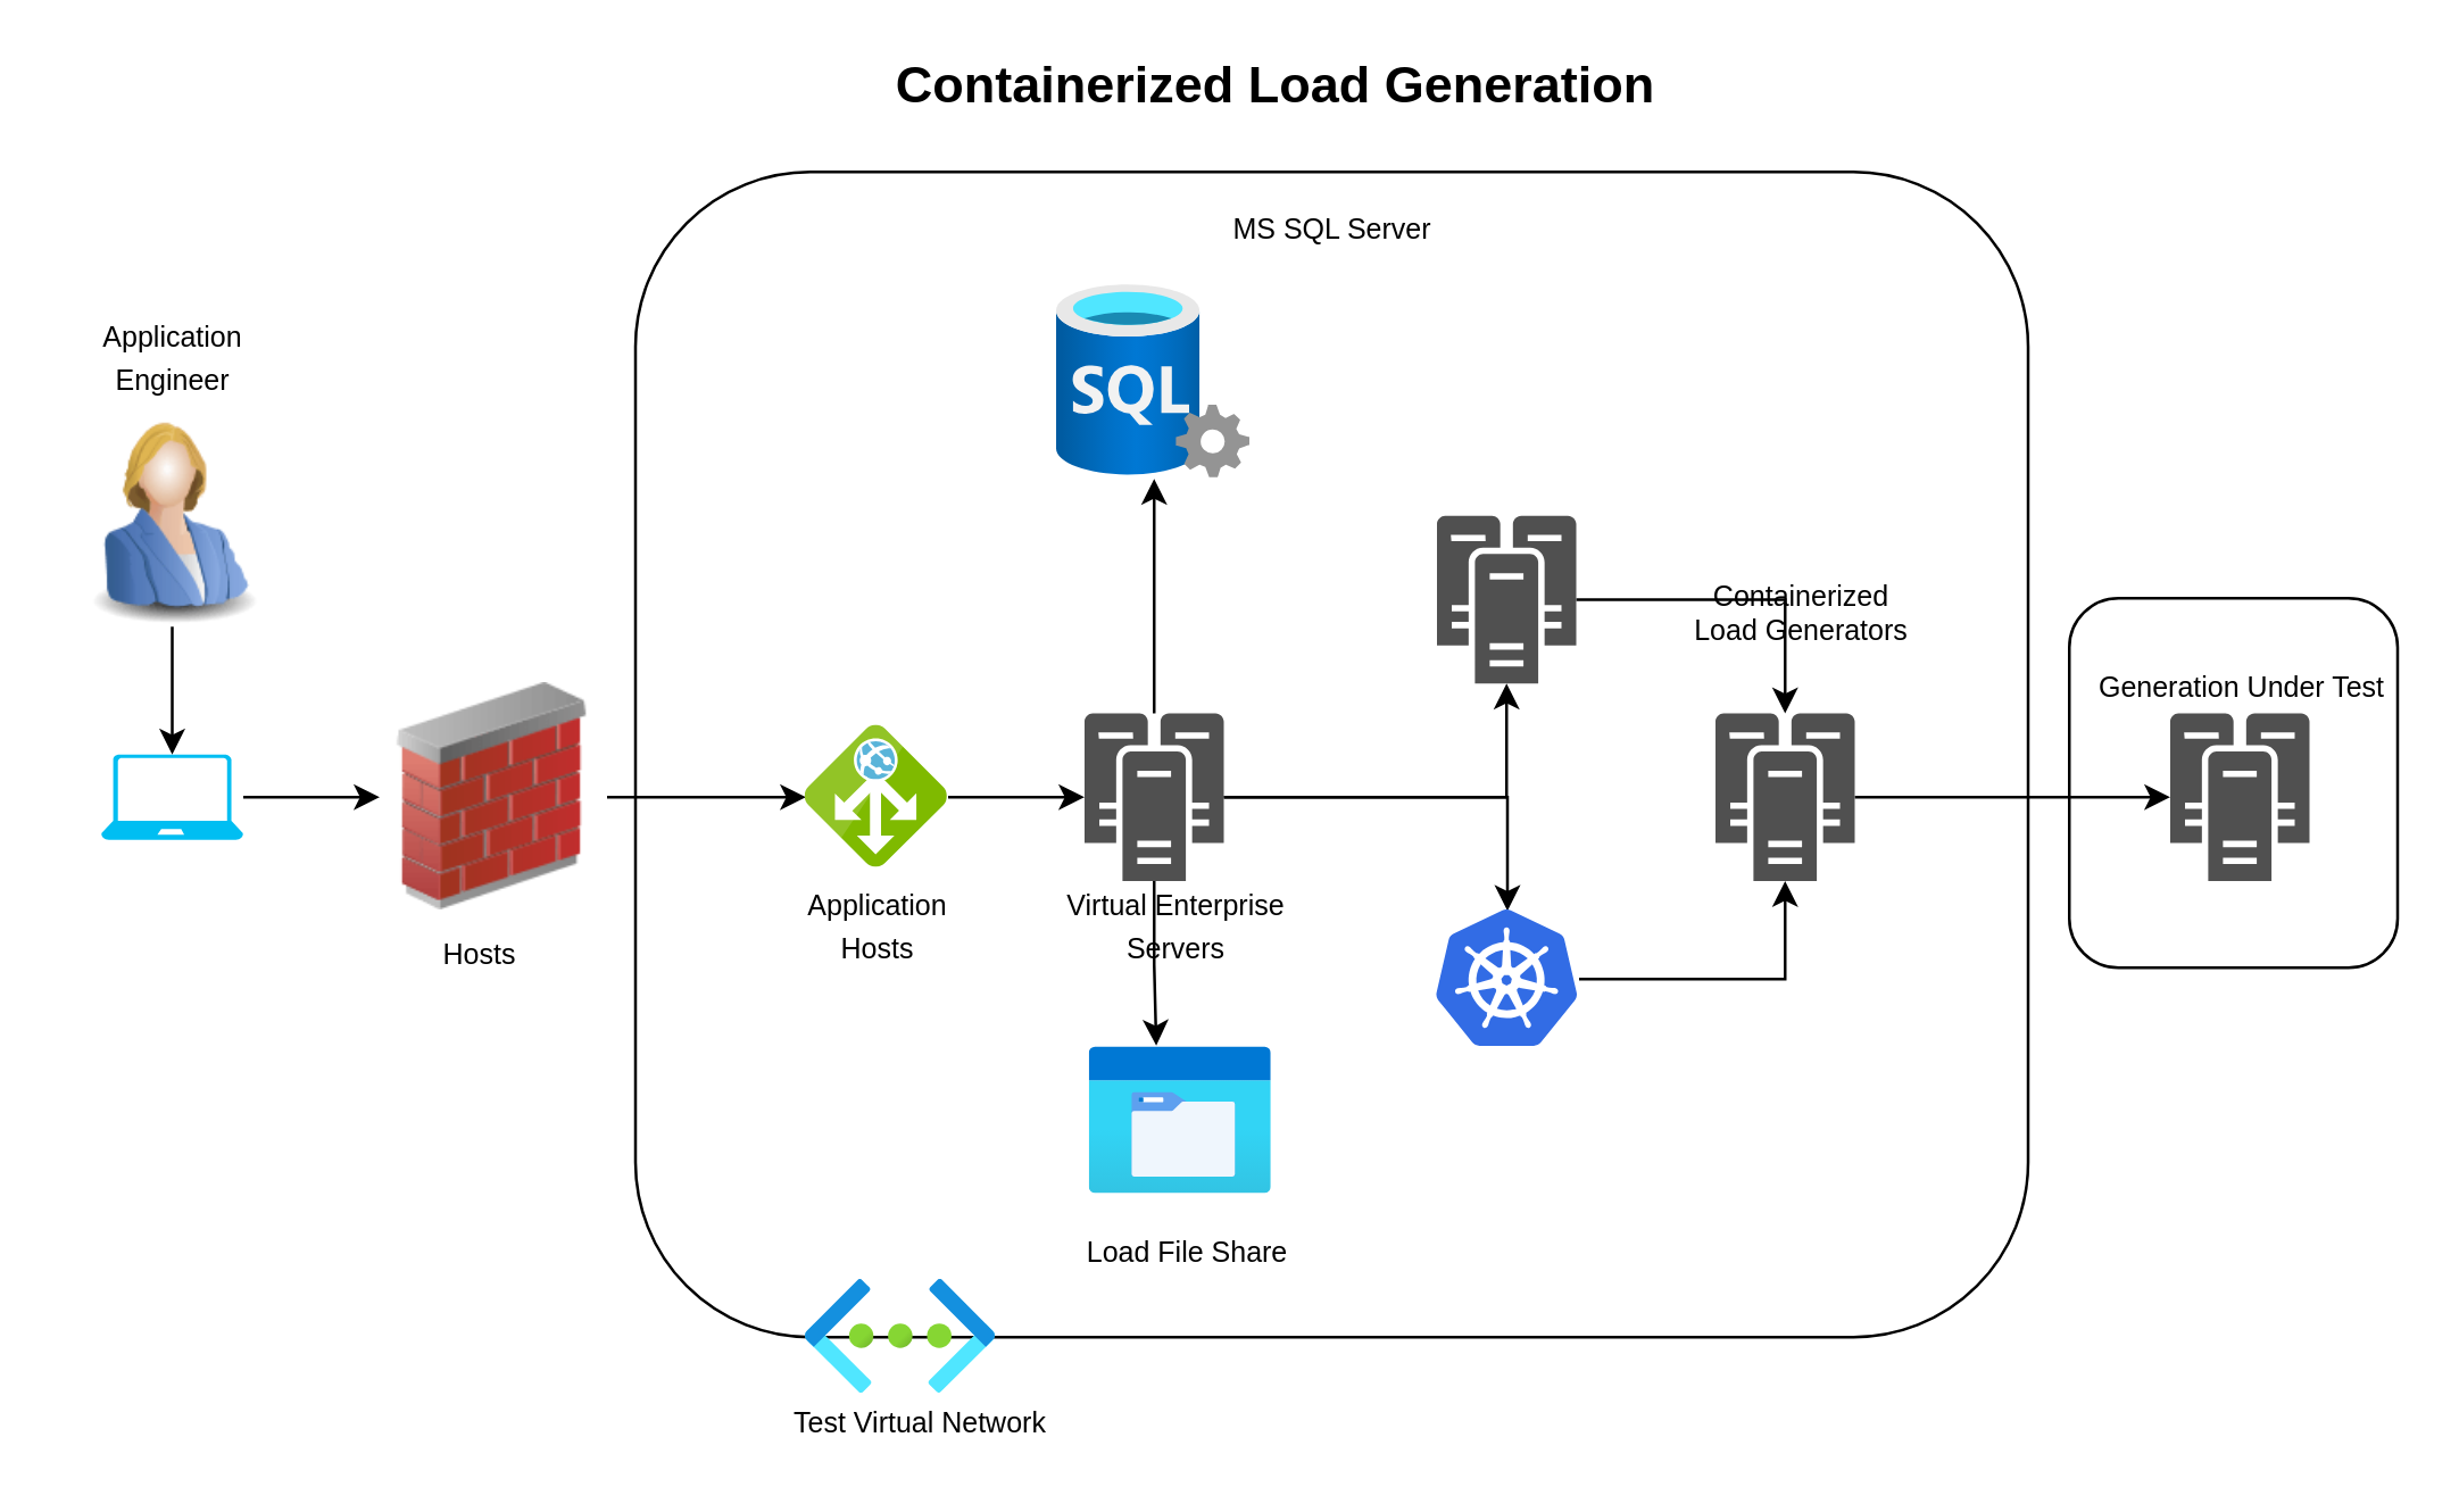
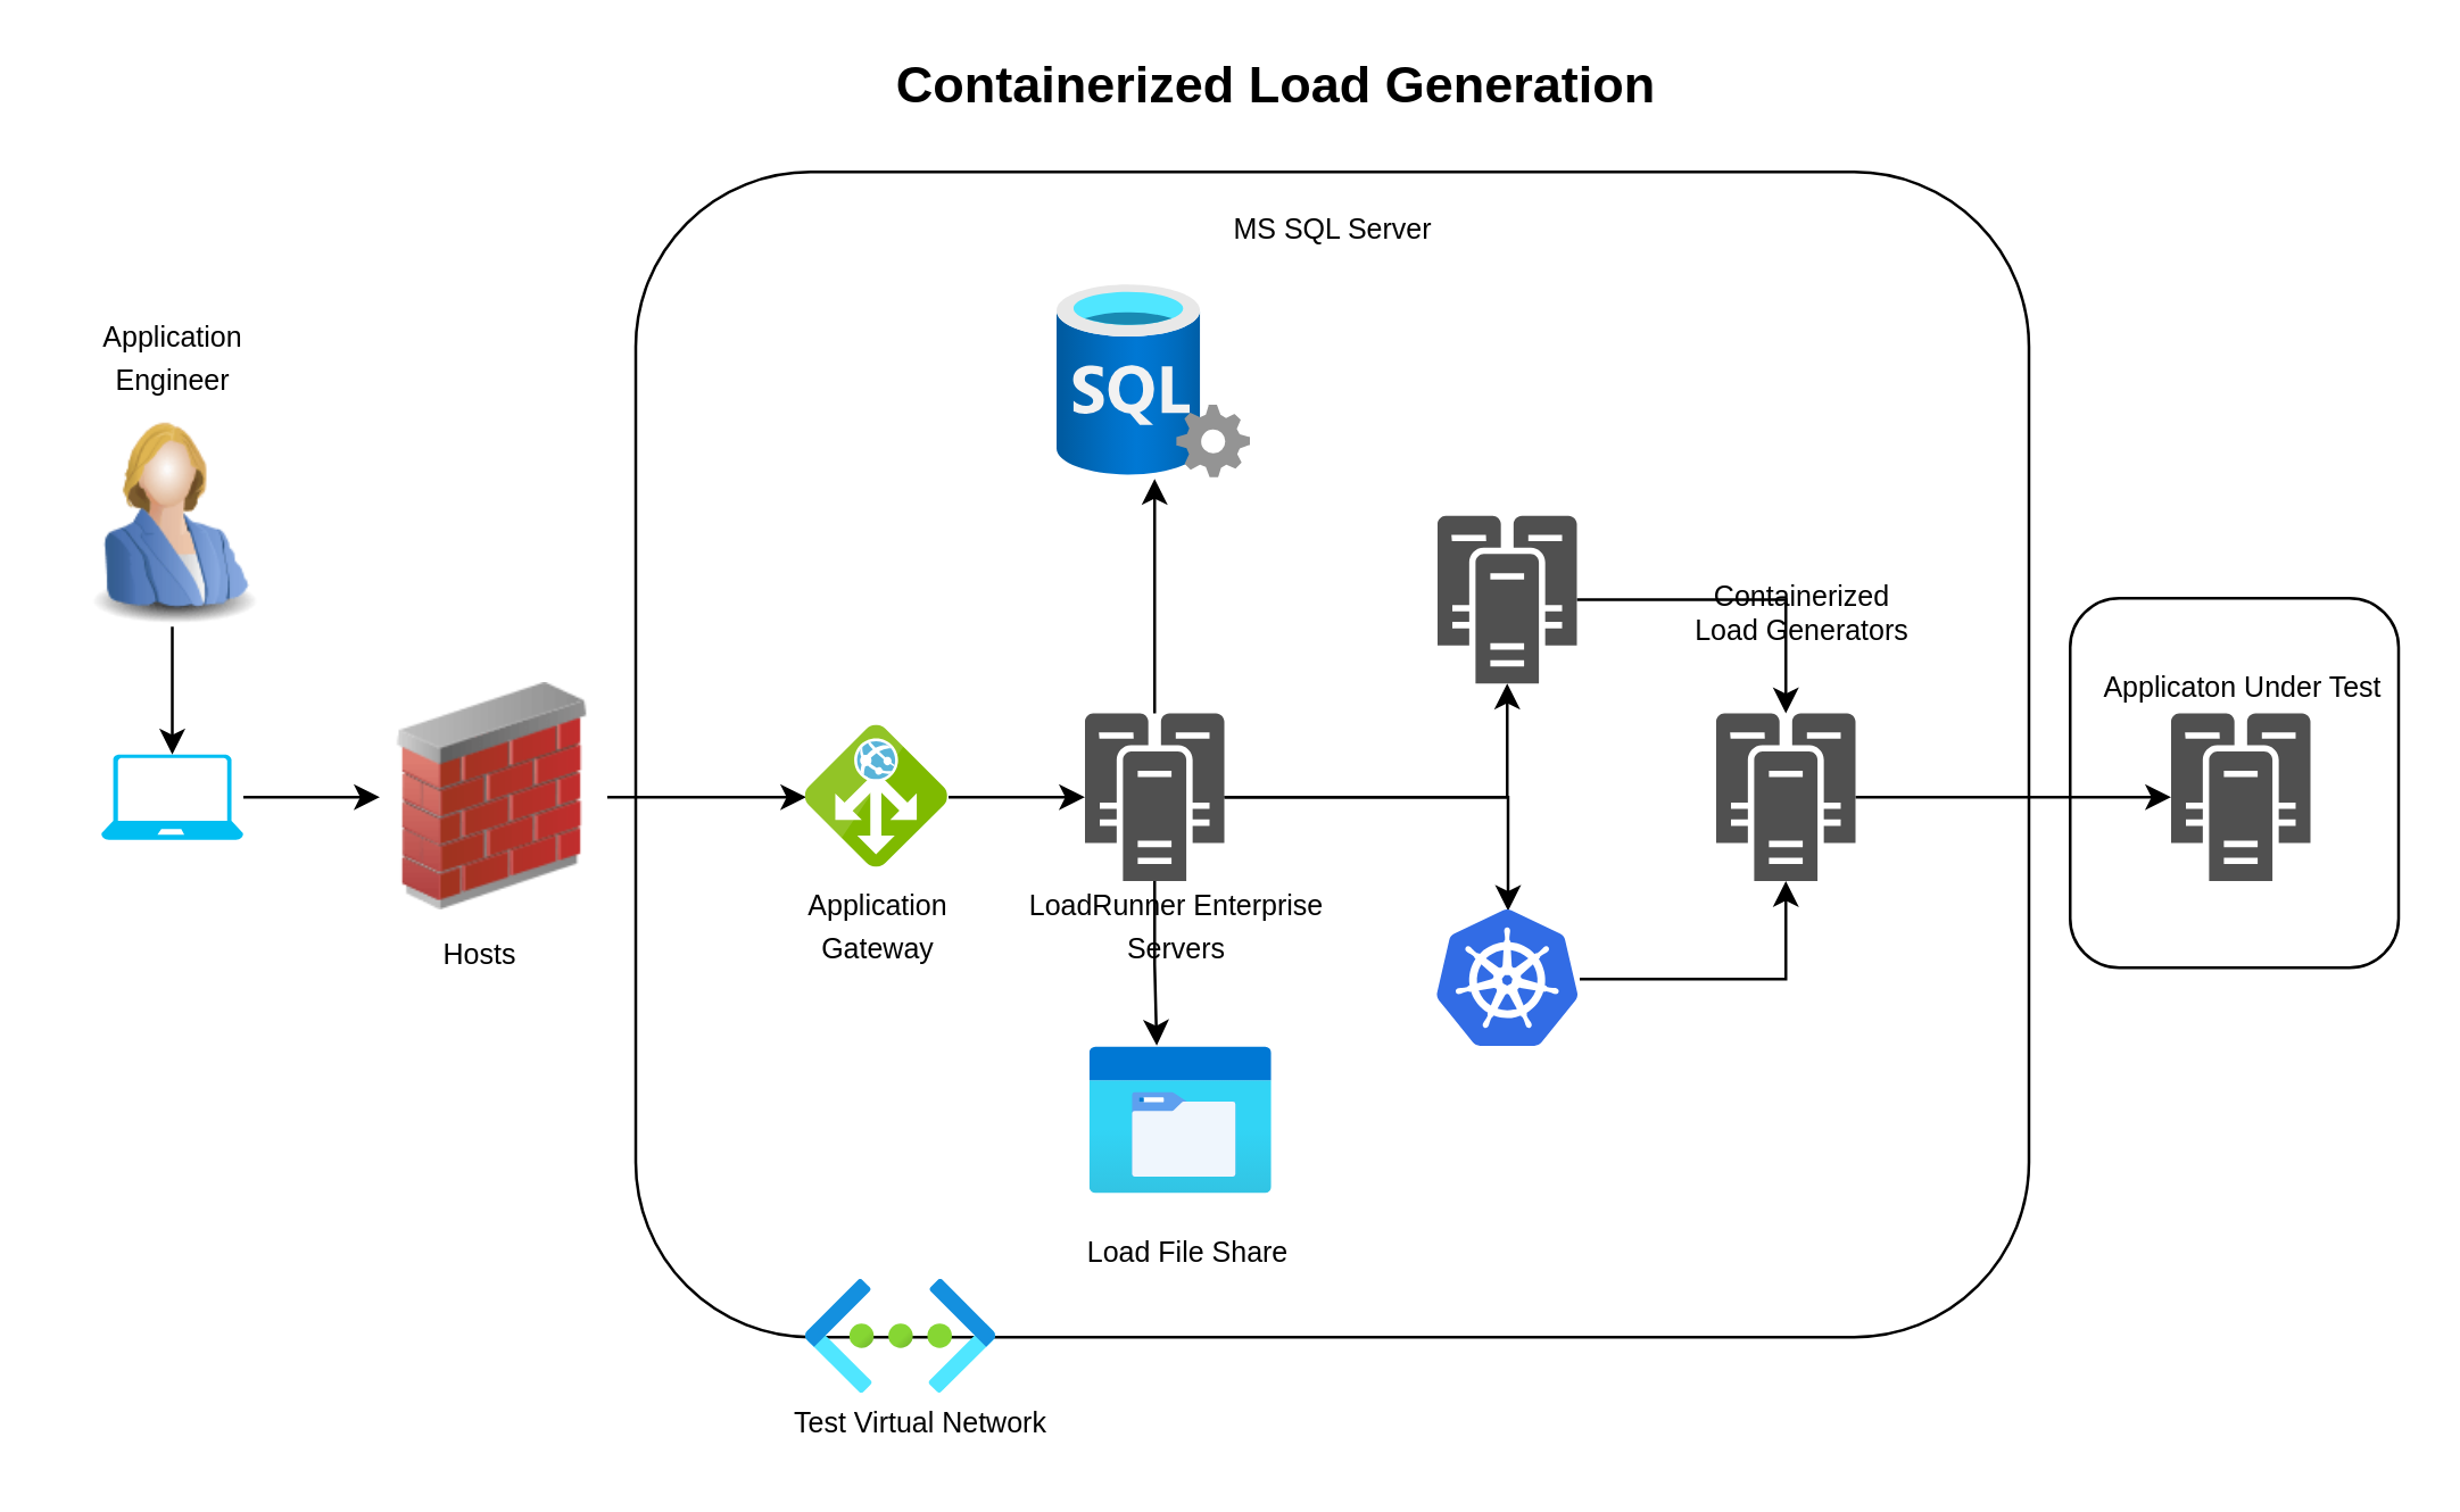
- <mxCell id="35" value="Generation Under Test" style="text;html=1;align=center;verticalAlign=middle;resizable=0;points=[];autosize=1;strokeColor=none;fillColor=none;fontSize=10;" vertex="1" parent="1"><mxGeometry x="733" y="230.5" width="110" height="20" as="geometry" /></mxCell>
+ <mxCell id="35" value="Applicaton Under Test" style="text;html=1;align=center;verticalAlign=middle;resizable=0;points=[];autosize=1;strokeColor=none;fillColor=none;fontSize=10;" vertex="1" parent="1"><mxGeometry x="733" y="230.5" width="110" height="20" as="geometry" /></mxCell>
- <mxCell id="29" value="&lt;font style=&quot;font-size: 10px&quot;&gt;Application&lt;br&gt;Hosts&lt;/font&gt;" style="text;html=1;align=center;verticalAlign=middle;resizable=0;points=[];autosize=1;strokeColor=none;fillColor=none;" vertex="1" parent="1"><mxGeometry x="278" y="304.5" width="60" height="40" as="geometry" /></mxCell>
+ <mxCell id="29" value="&lt;font style=&quot;font-size: 10px&quot;&gt;Application&lt;br&gt;Gateway&lt;/font&gt;" style="text;html=1;align=center;verticalAlign=middle;resizable=0;points=[];autosize=1;strokeColor=none;fillColor=none;" vertex="1" parent="1"><mxGeometry x="278" y="304.5" width="60" height="40" as="geometry" /></mxCell>
- <mxCell id="32" value="&lt;font style=&quot;font-size: 10px&quot;&gt;Virtual Enterprise&lt;br&gt;Servers&lt;/font&gt;" style="text;html=1;align=center;verticalAlign=middle;resizable=0;points=[];autosize=1;strokeColor=none;fillColor=none;" vertex="1" parent="1"><mxGeometry x="353" y="304.5" width="120" height="40" as="geometry" /></mxCell>
+ <mxCell id="32" value="&lt;font style=&quot;font-size: 10px&quot;&gt;LoadRunner Enterprise&lt;br&gt;Servers&lt;/font&gt;" style="text;html=1;align=center;verticalAlign=middle;resizable=0;points=[];autosize=1;strokeColor=none;fillColor=none;" vertex="1" parent="1"><mxGeometry x="353" y="304.5" width="120" height="40" as="geometry" /></mxCell>
